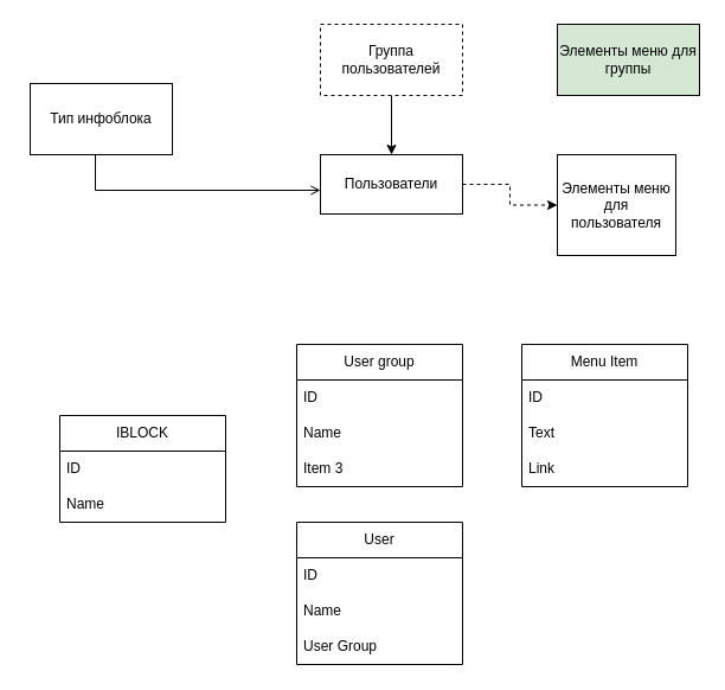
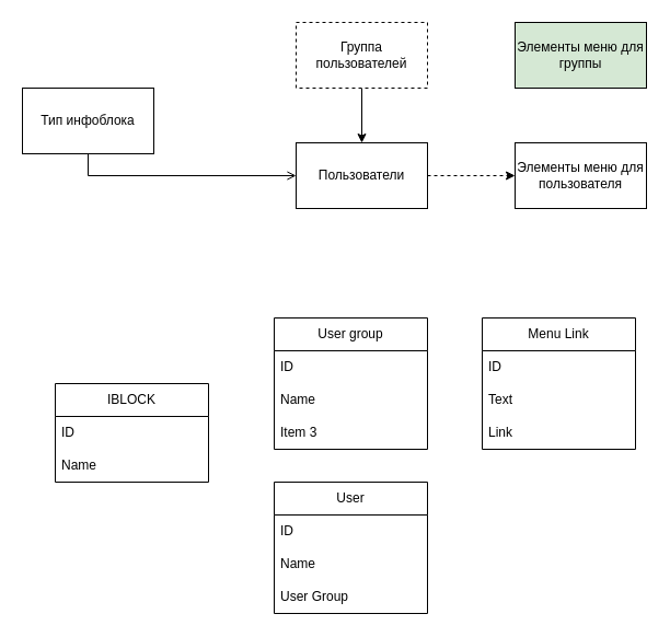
- <mxCell id="3" value="Тип инфоблока" style="rounded=0;whiteSpace=wrap;html=1;" vertex="1" parent="1"><mxGeometry x="25" y="70" width="120" height="60" as="geometry" /></mxCell>
+ <mxCell id="3" value="Тип инфоблока" style="rounded=0;whiteSpace=wrap;html=1;" vertex="1" parent="1"><mxGeometry x="20" y="80" width="120" height="60" as="geometry" /></mxCell>
- <mxCell id="8" value="Пользователи" style="rounded=0;whiteSpace=wrap;html=1;" vertex="1" parent="1"><mxGeometry x="270" y="130" width="120" height="50" as="geometry" /></mxCell>
+ <mxCell id="8" value="Пользователи" style="rounded=0;whiteSpace=wrap;html=1;" vertex="1" parent="1"><mxGeometry x="270" y="130" width="120" height="60" as="geometry" /></mxCell>
- <mxCell id="9" value="Элементы меню для пользователя" style="rounded=0;whiteSpace=wrap;html=1;" vertex="1" parent="1"><mxGeometry x="470" y="130" width="100" height="85" as="geometry" /></mxCell>
+ <mxCell id="9" value="Элементы меню для пользователя" style="rounded=0;whiteSpace=wrap;html=1;" vertex="1" parent="1"><mxGeometry x="470" y="130" width="120" height="60" as="geometry" /></mxCell>
- <mxCell id="17" value="Menu Item" style="swimlane;fontStyle=0;childLayout=stackLayout;horizontal=1;startSize=30;horizontalStack=0;resizeParent=1;resizeParentMax=0;resizeLast=0;collapsible=1;marginBottom=0;whiteSpace=wrap;html=1;" vertex="1" parent="1"><mxGeometry x="440" y="290" width="140" height="120" as="geometry" /></mxCell>
+ <mxCell id="17" value="Menu Link" style="swimlane;fontStyle=0;childLayout=stackLayout;horizontal=1;startSize=30;horizontalStack=0;resizeParent=1;resizeParentMax=0;resizeLast=0;collapsible=1;marginBottom=0;whiteSpace=wrap;html=1;" vertex="1" parent="1"><mxGeometry x="440" y="290" width="140" height="120" as="geometry" /></mxCell>
